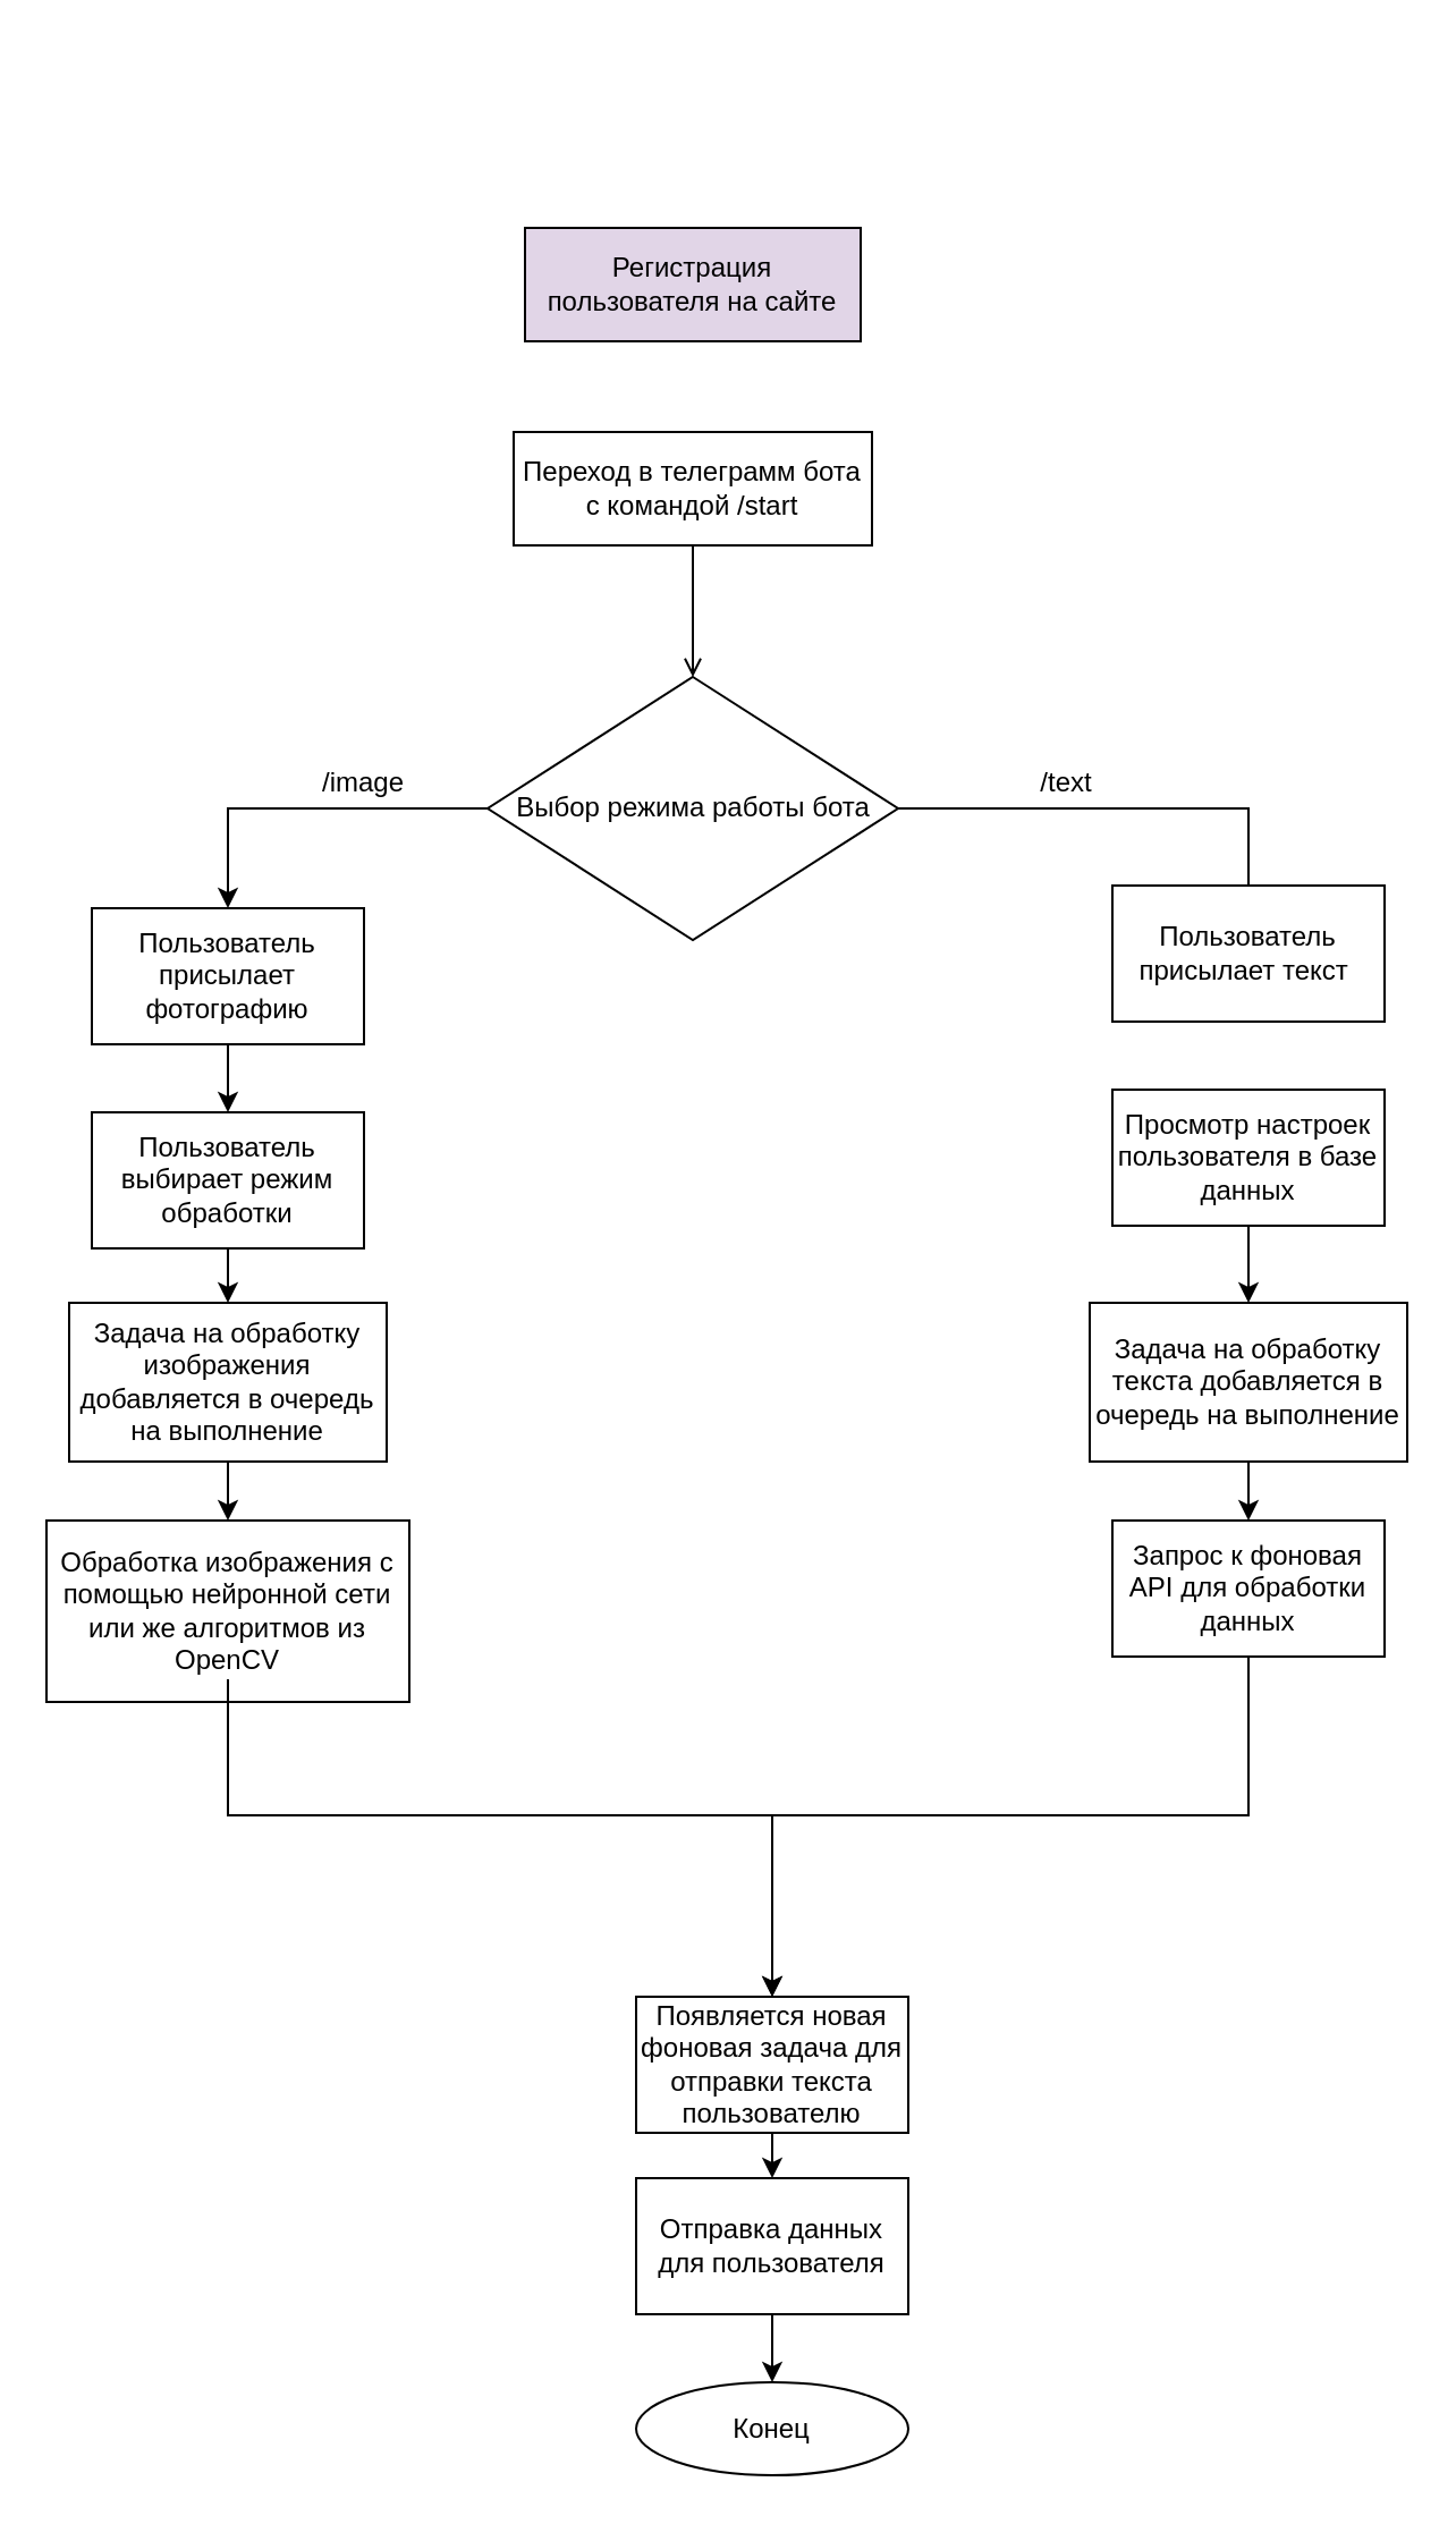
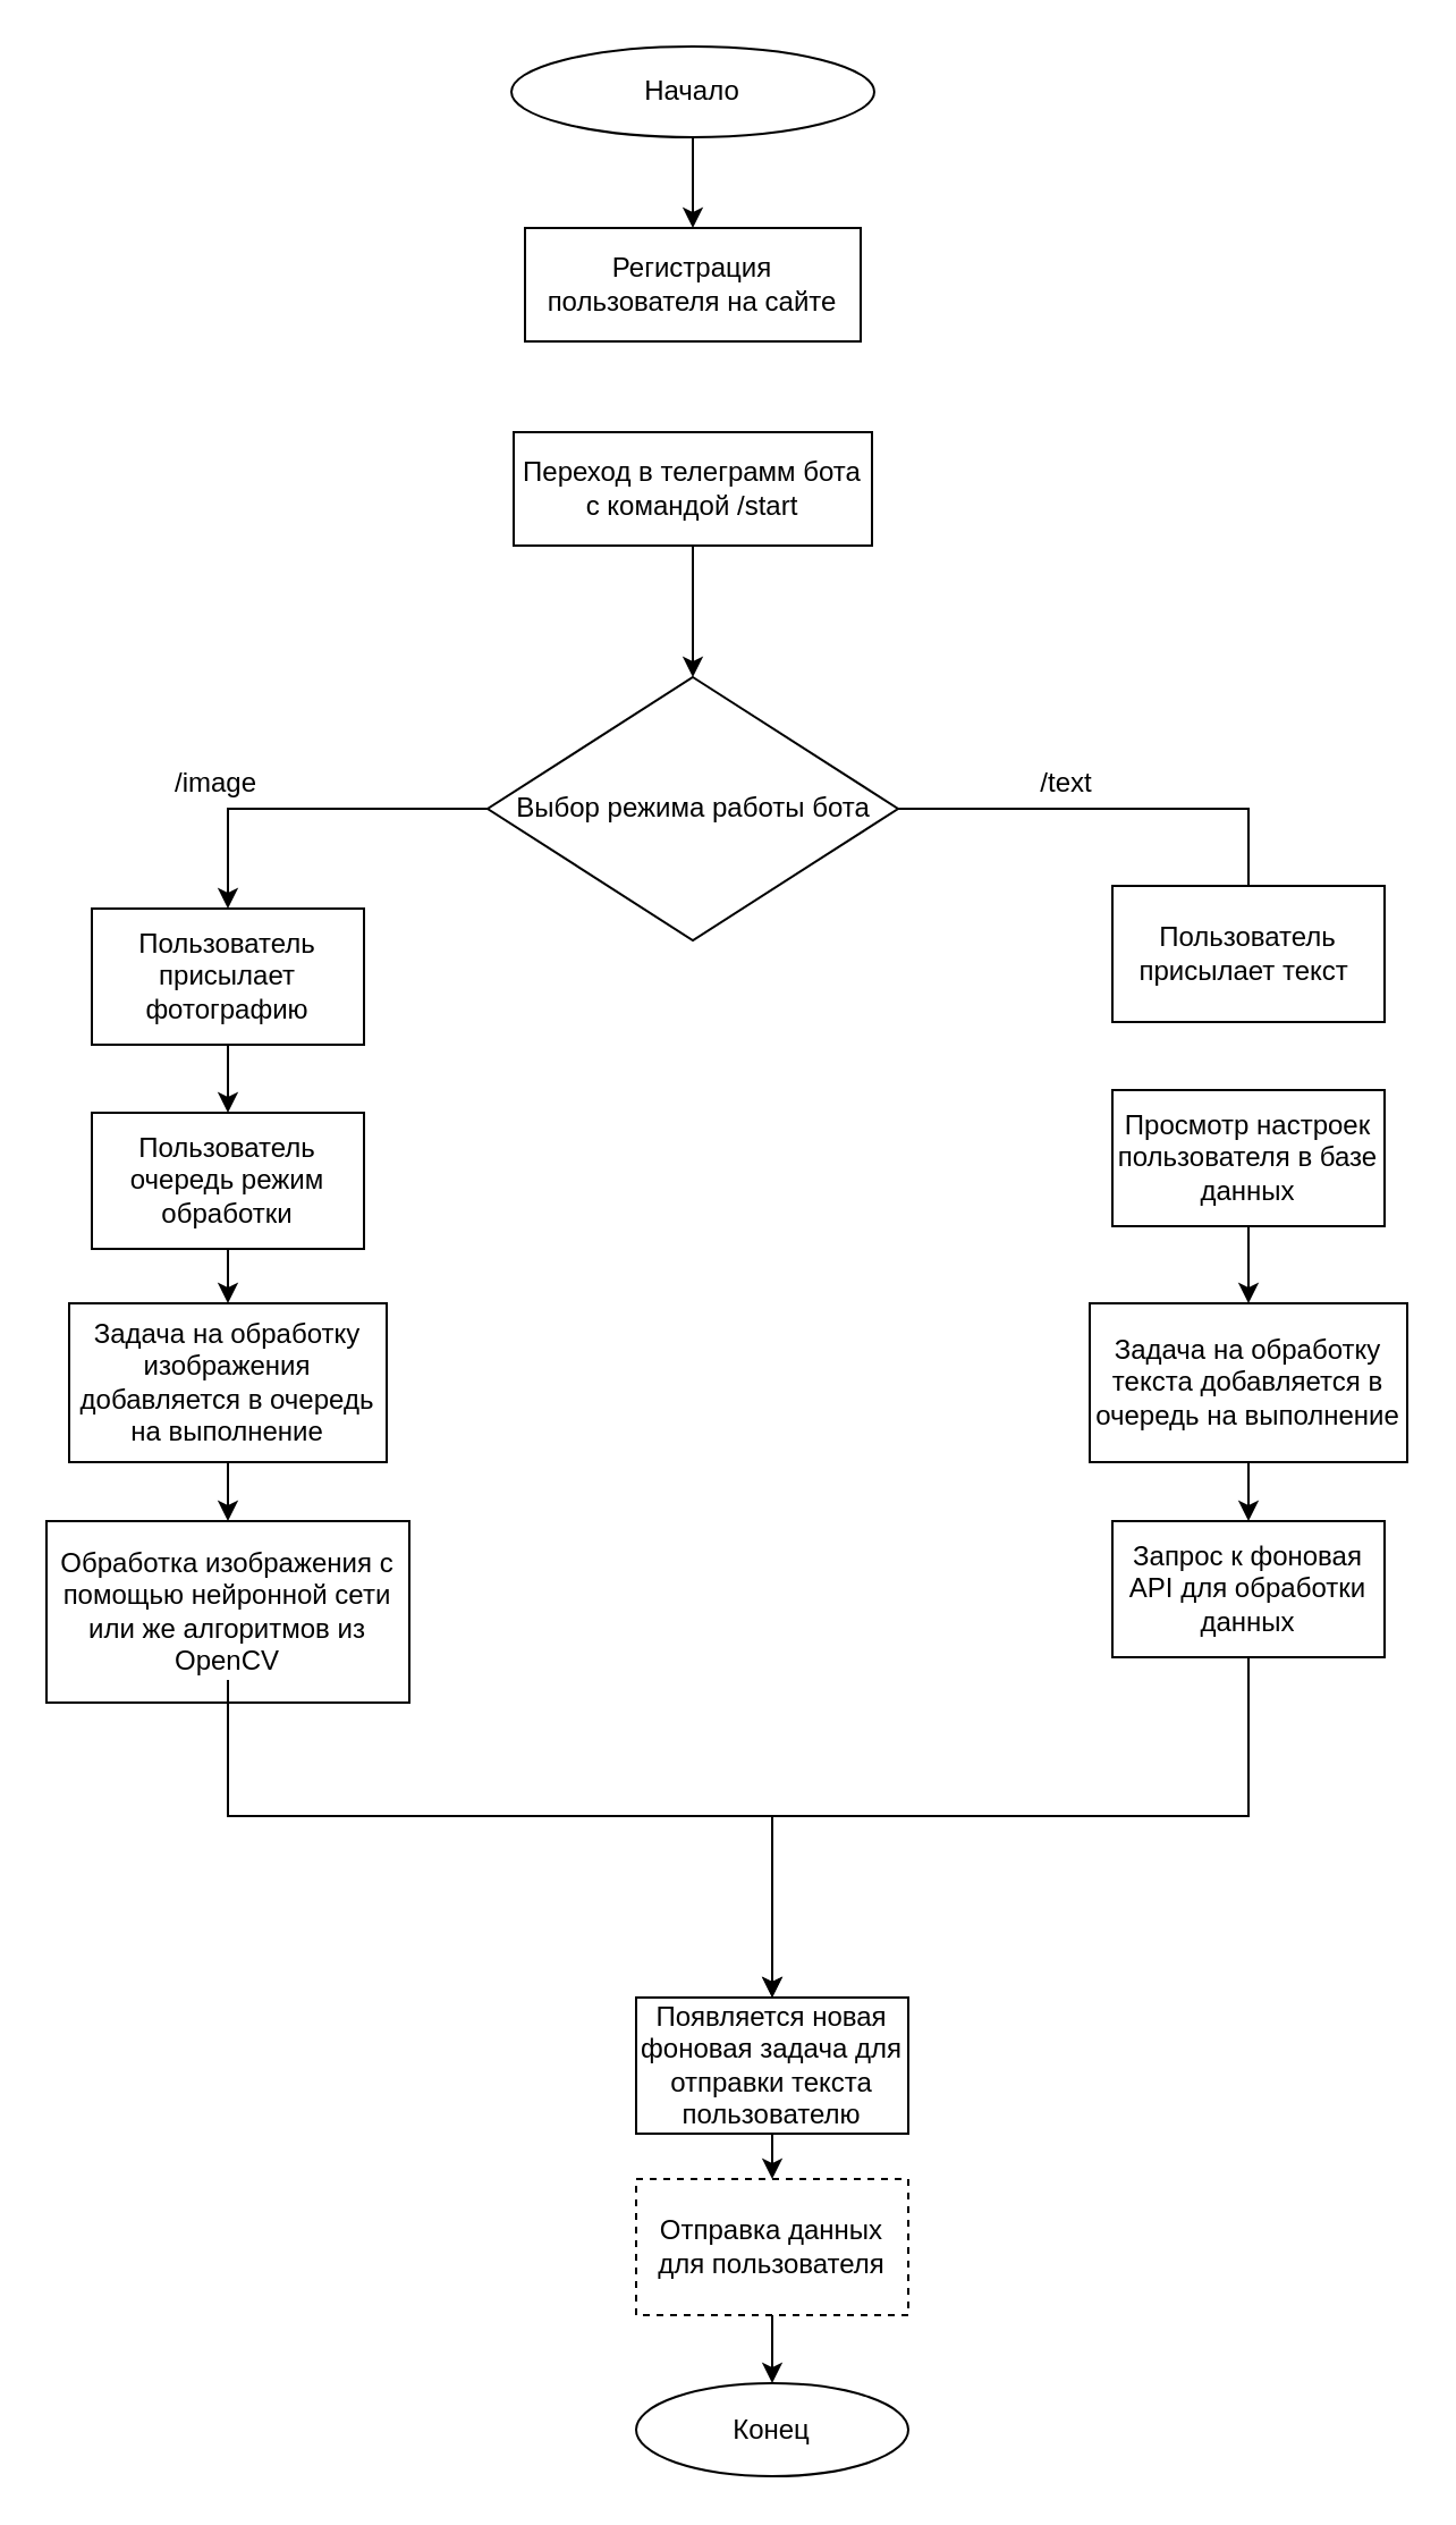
+ <mxCell id="2" value="Начало" style="ellipse;whiteSpace=wrap;html=1;" vertex="1" parent="1"><mxGeometry x="225" y="20" width="160" height="40" as="geometry" /></mxCell>
+ <mxCell id="4" value="" style="endArrow=classic;html=1;rounded=0;exitX=0.5;exitY=1;exitDx=0;exitDy=0;entryX=0.5;entryY=0;entryDx=0;entryDy=0;" edge="1" parent="1" source="2" target="3"><mxGeometry width="50" height="50" relative="1" as="geometry"><mxPoint x="280" y="370" as="sourcePoint" /><mxPoint x="330" y="320" as="targetPoint" /></mxGeometry></mxCell>
- <mxCell id="3" value="Регистрация пользователя на сайте" style="rounded=0;whiteSpace=wrap;html=1;fillColor=#e1d5e7;" vertex="1" parent="1"><mxGeometry x="231" y="100" width="148" height="50" as="geometry" /></mxCell>
+ <mxCell id="3" value="Регистрация пользователя на сайте" style="rounded=0;whiteSpace=wrap;html=1;" vertex="1" parent="1"><mxGeometry x="231" y="100" width="148" height="50" as="geometry" /></mxCell>
- <mxCell id="7" value="" style="endArrow=open;html=1;rounded=0;exitX=0.5;exitY=1;exitDx=0;exitDy=0;entryX=0.5;entryY=0;entryDx=0;entryDy=0;" edge="1" parent="1" source="5" target="6"><mxGeometry width="50" height="50" relative="1" as="geometry"><mxPoint x="306" y="380" as="sourcePoint" /><mxPoint x="360" y="420" as="targetPoint" /></mxGeometry></mxCell>
+ <mxCell id="7" value="" style="endArrow=classic;html=1;rounded=0;exitX=0.5;exitY=1;exitDx=0;exitDy=0;entryX=0.5;entryY=0;entryDx=0;entryDy=0;" edge="1" parent="1" source="5" target="6"><mxGeometry width="50" height="50" relative="1" as="geometry"><mxPoint x="306" y="380" as="sourcePoint" /><mxPoint x="360" y="420" as="targetPoint" /></mxGeometry></mxCell>
- <mxCell id="10" value="/image" style="text;html=1;align=center;verticalAlign=middle;whiteSpace=wrap;rounded=0;" vertex="1" parent="1"><mxGeometry x="130" y="330" width="60" height="30" as="geometry" /></mxCell>
+ <mxCell id="10" value="/image" style="text;html=1;align=center;verticalAlign=middle;whiteSpace=wrap;rounded=0;" vertex="1" parent="1"><mxGeometry x="65" y="330" width="60" height="30" as="geometry" /></mxCell>
- <mxCell id="17" value="Пользователь выбирает режим обработки" style="rounded=0;whiteSpace=wrap;html=1;" vertex="1" parent="1"><mxGeometry x="40" y="490" width="120" height="60" as="geometry" /></mxCell>
+ <mxCell id="17" value="Пользователь очередь режим обработки" style="rounded=0;whiteSpace=wrap;html=1;" vertex="1" parent="1"><mxGeometry x="40" y="490" width="120" height="60" as="geometry" /></mxCell>
- <mxCell id="29" value="Отправка данных для пользователя" style="rounded=0;whiteSpace=wrap;html=1;" vertex="1" parent="1"><mxGeometry x="280" y="960" width="120" height="60" as="geometry" /></mxCell>
+ <mxCell id="29" value="Отправка данных для пользователя" style="rounded=0;whiteSpace=wrap;html=1;dashed=1;" vertex="1" parent="1"><mxGeometry x="280" y="960" width="120" height="60" as="geometry" /></mxCell>
